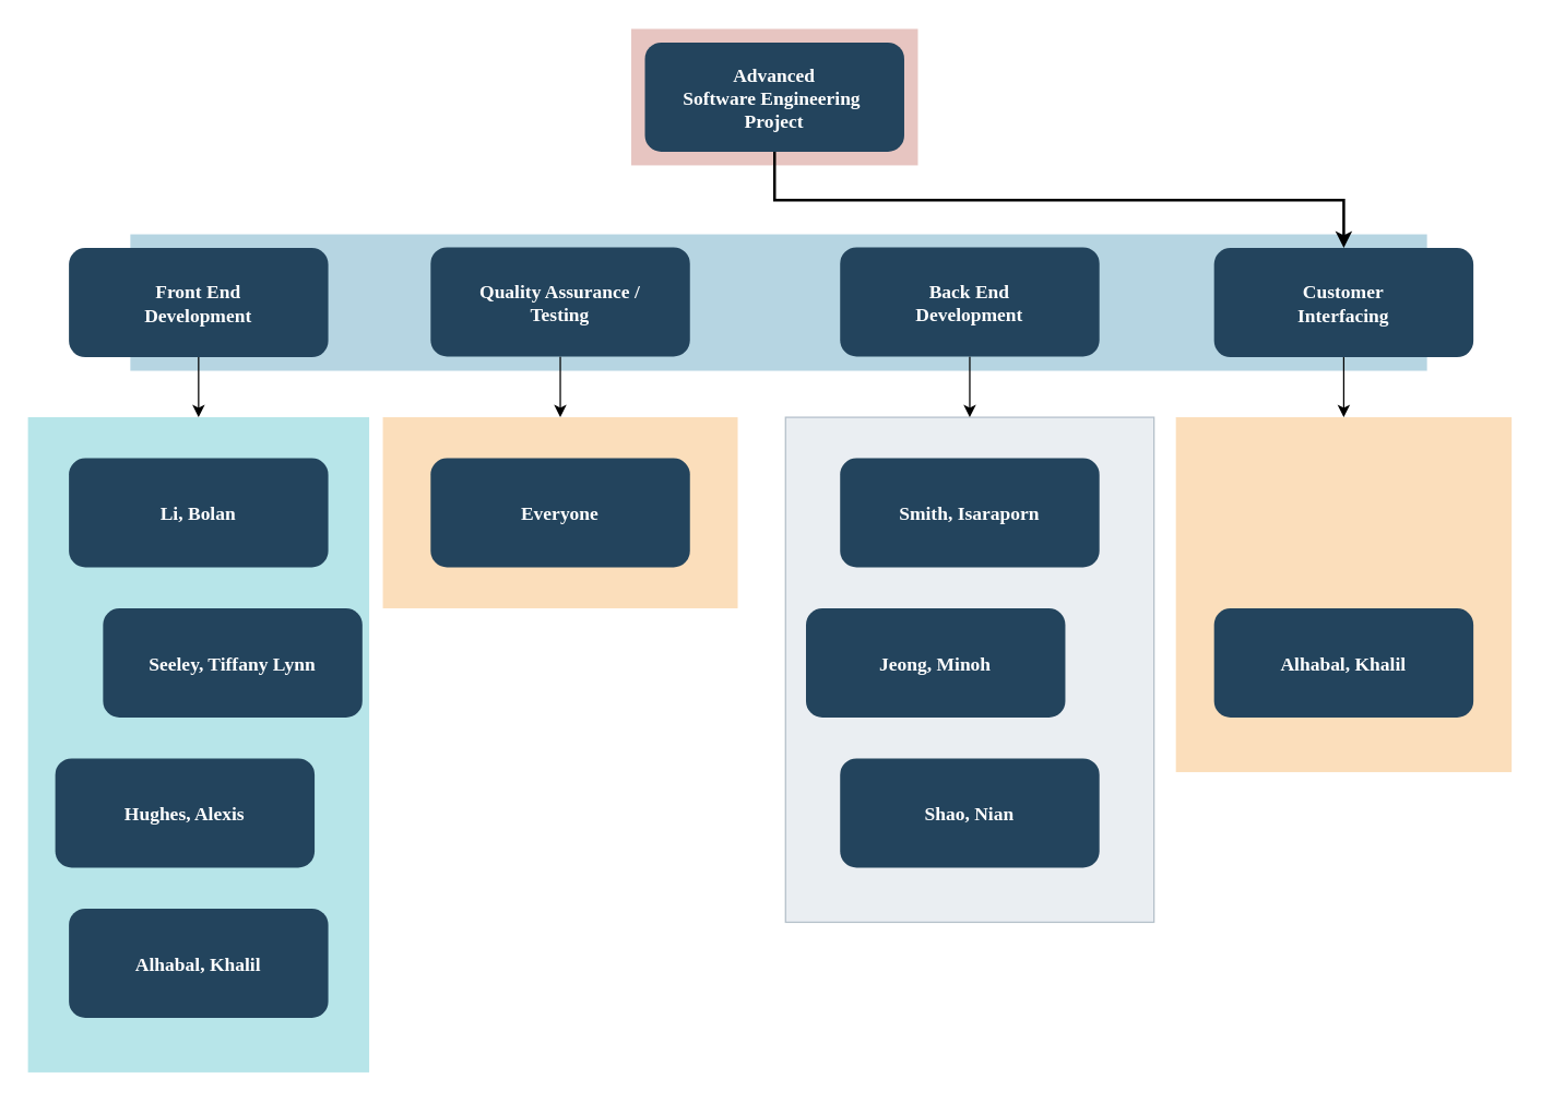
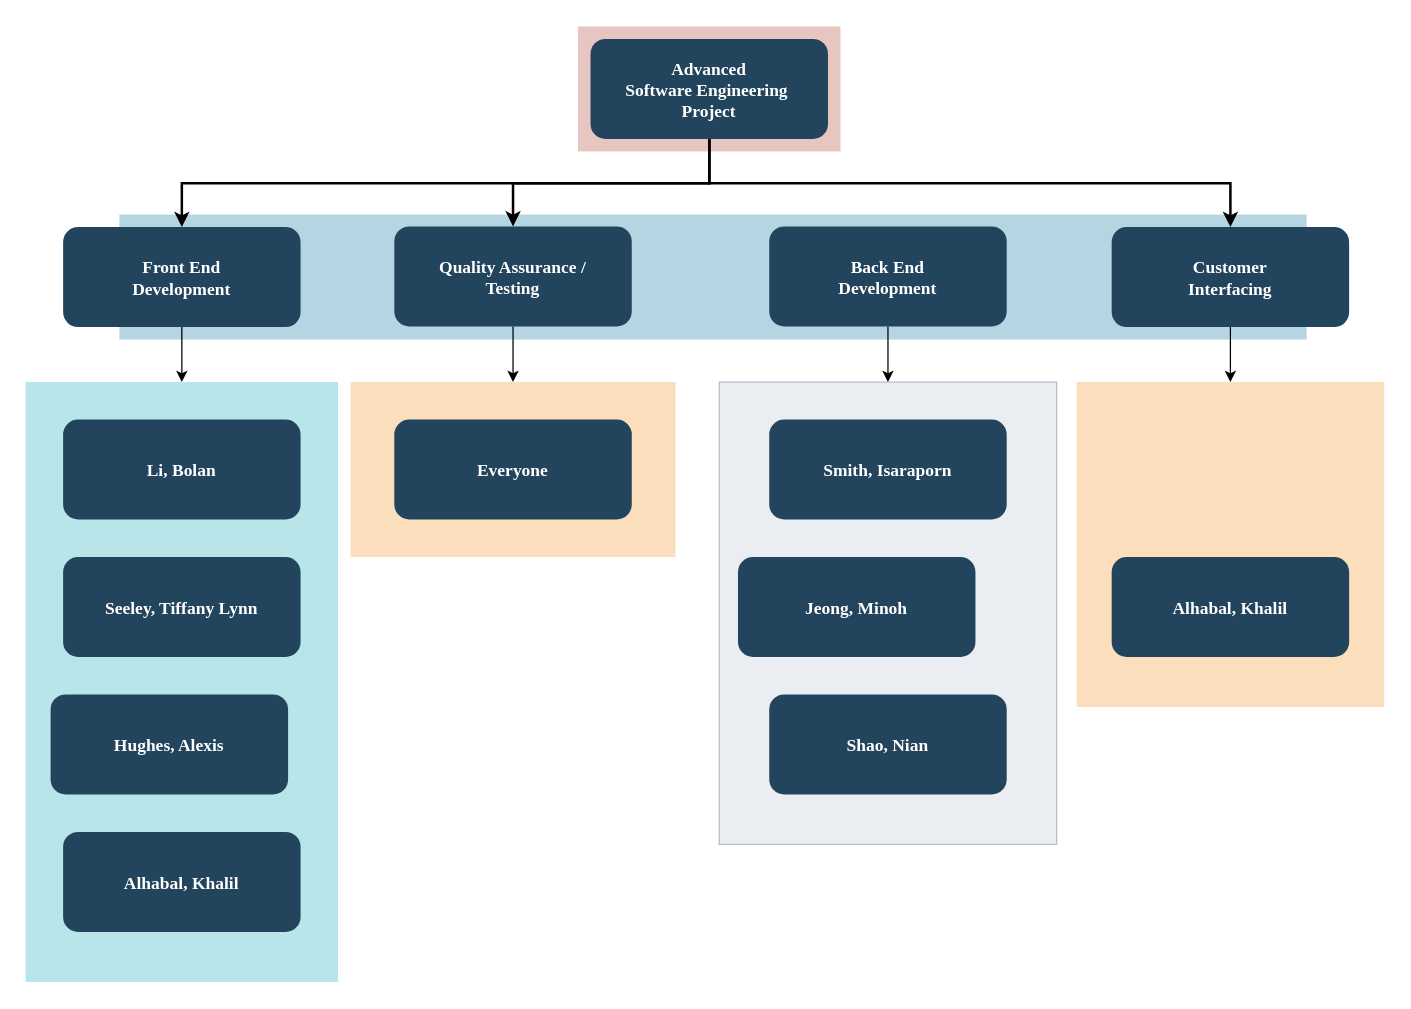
+ <mxCell id="28" value="" style="edgeStyle=elbowEdgeStyle;elbow=vertical;strokeWidth=2;rounded=0" parent="1" source="8" target="22" edge="1"><mxGeometry x="-23" y="135.5" width="100" height="100" as="geometry"><mxPoint x="-308" y="80.5" as="sourcePoint" /><mxPoint x="-208" y="-19.5" as="targetPoint" /></mxGeometry></mxCell>
+ <mxCell id="27" value="" style="edgeStyle=elbowEdgeStyle;elbow=vertical;strokeWidth=2;rounded=0" parent="1" source="8" target="19" edge="1"><mxGeometry x="347" y="225.5" width="100" height="100" as="geometry"><mxPoint x="577" y="120.5" as="sourcePoint" /><mxPoint x="1182" y="190.5" as="targetPoint" /></mxGeometry></mxCell>
- <mxCell id="24" value="Seeley, Tiffany Lynn" style="rounded=1;fillColor=#23445D;gradientColor=none;strokeColor=none;fontColor=#FFFFFF;fontStyle=1;fontFamily=Tahoma;fontSize=14" vertex="1" parent="1"><mxGeometry x="75" y="445" width="190" height="80" as="geometry" /></mxCell>
+ <mxCell id="24" value="Seeley, Tiffany Lynn" style="rounded=1;fillColor=#23445D;gradientColor=none;strokeColor=none;fontColor=#FFFFFF;fontStyle=1;fontFamily=Tahoma;fontSize=14" vertex="1" parent="1"><mxGeometry x="50" y="445" width="190" height="80" as="geometry" /></mxCell>
